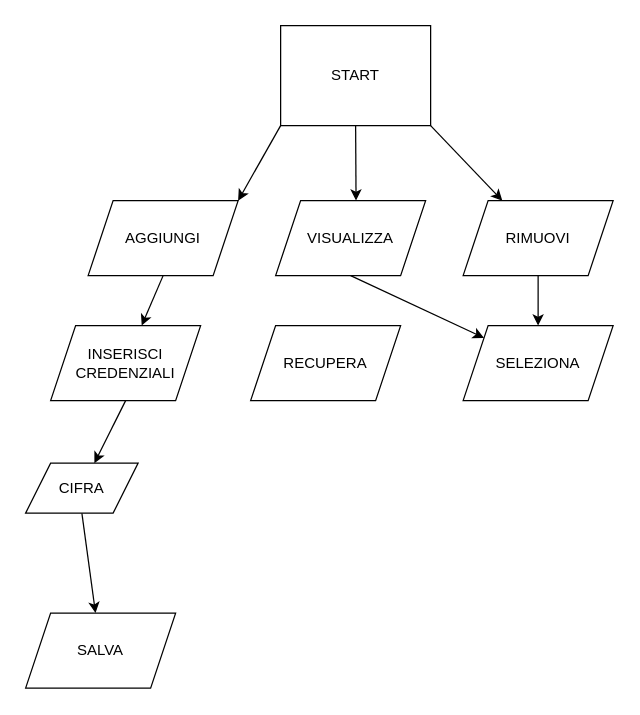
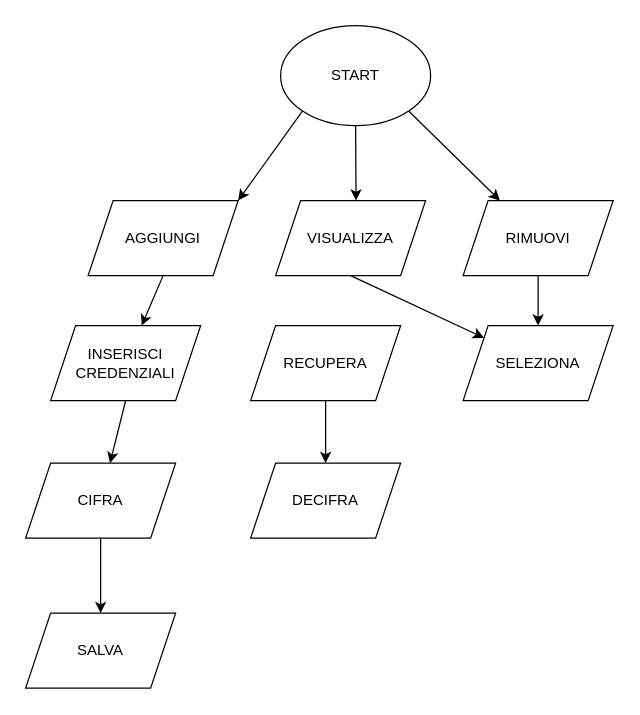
- <mxCell id="5" value="START" style="whiteSpace=wrap;html=1;rounded=0;" vertex="1" parent="1"><mxGeometry x="224" y="20" width="120" height="80" as="geometry" /></mxCell>
+ <mxCell id="5" value="START" style="ellipse;whiteSpace=wrap;html=1;" vertex="1" parent="1"><mxGeometry x="224" y="20" width="120" height="80" as="geometry" /></mxCell>
+ <mxCell id="17" style="edgeStyle=none;html=1;exitX=0.5;exitY=1;exitDx=0;exitDy=0;" edge="1" parent="1" source="18" target="19"><mxGeometry relative="1" as="geometry"><mxPoint x="260.333" y="370" as="targetPoint" /></mxGeometry></mxCell>
- <mxCell id="15" value="CIFRA" style="shape=parallelogram;perimeter=parallelogramPerimeter;whiteSpace=wrap;html=1;fixedSize=1;" vertex="1" parent="1"><mxGeometry x="20.003" y="370" width="90" height="40" as="geometry" /></mxCell>
+ <mxCell id="15" value="CIFRA" style="shape=parallelogram;perimeter=parallelogramPerimeter;whiteSpace=wrap;html=1;fixedSize=1;" vertex="1" parent="1"><mxGeometry x="20.003" y="370" width="120" height="60" as="geometry" /></mxCell>
+ <mxCell id="19" value="DECIFRA" style="shape=parallelogram;perimeter=parallelogramPerimeter;whiteSpace=wrap;html=1;fixedSize=1;" vertex="1" parent="1"><mxGeometry x="200.003" y="370" width="120" height="60" as="geometry" /></mxCell>
